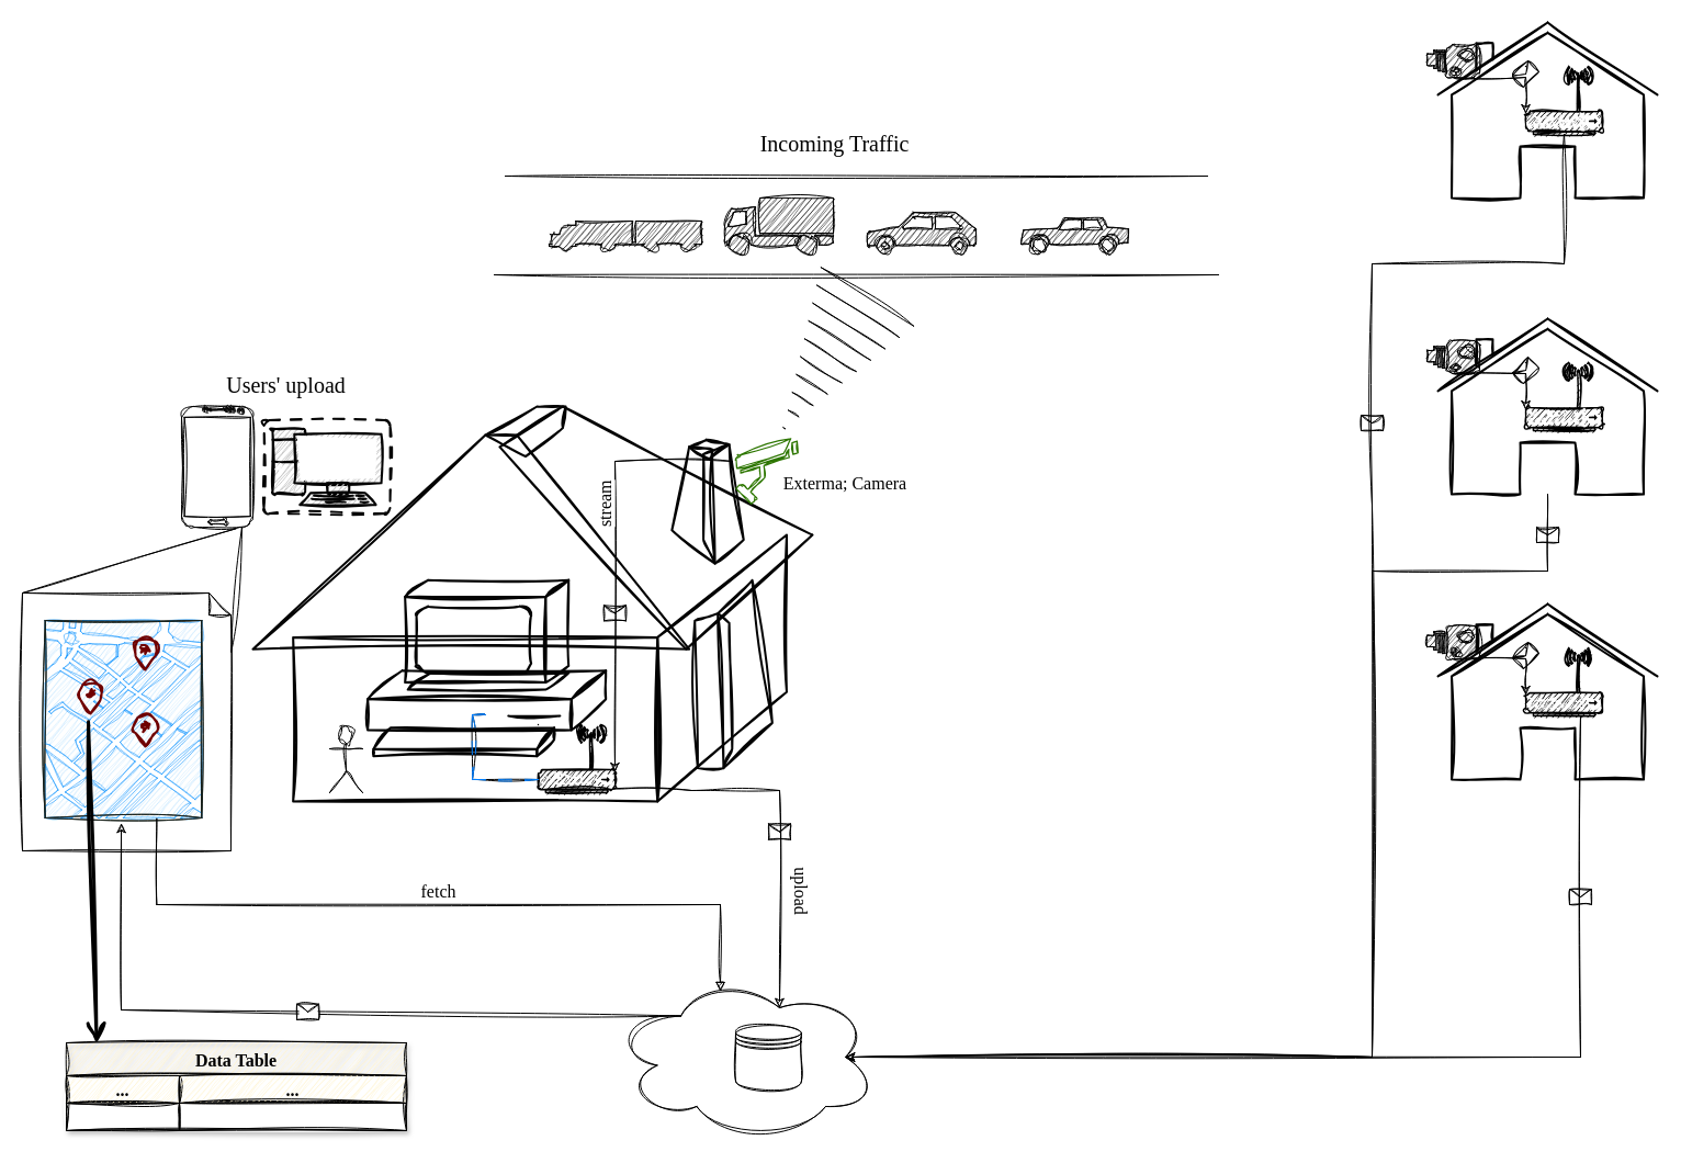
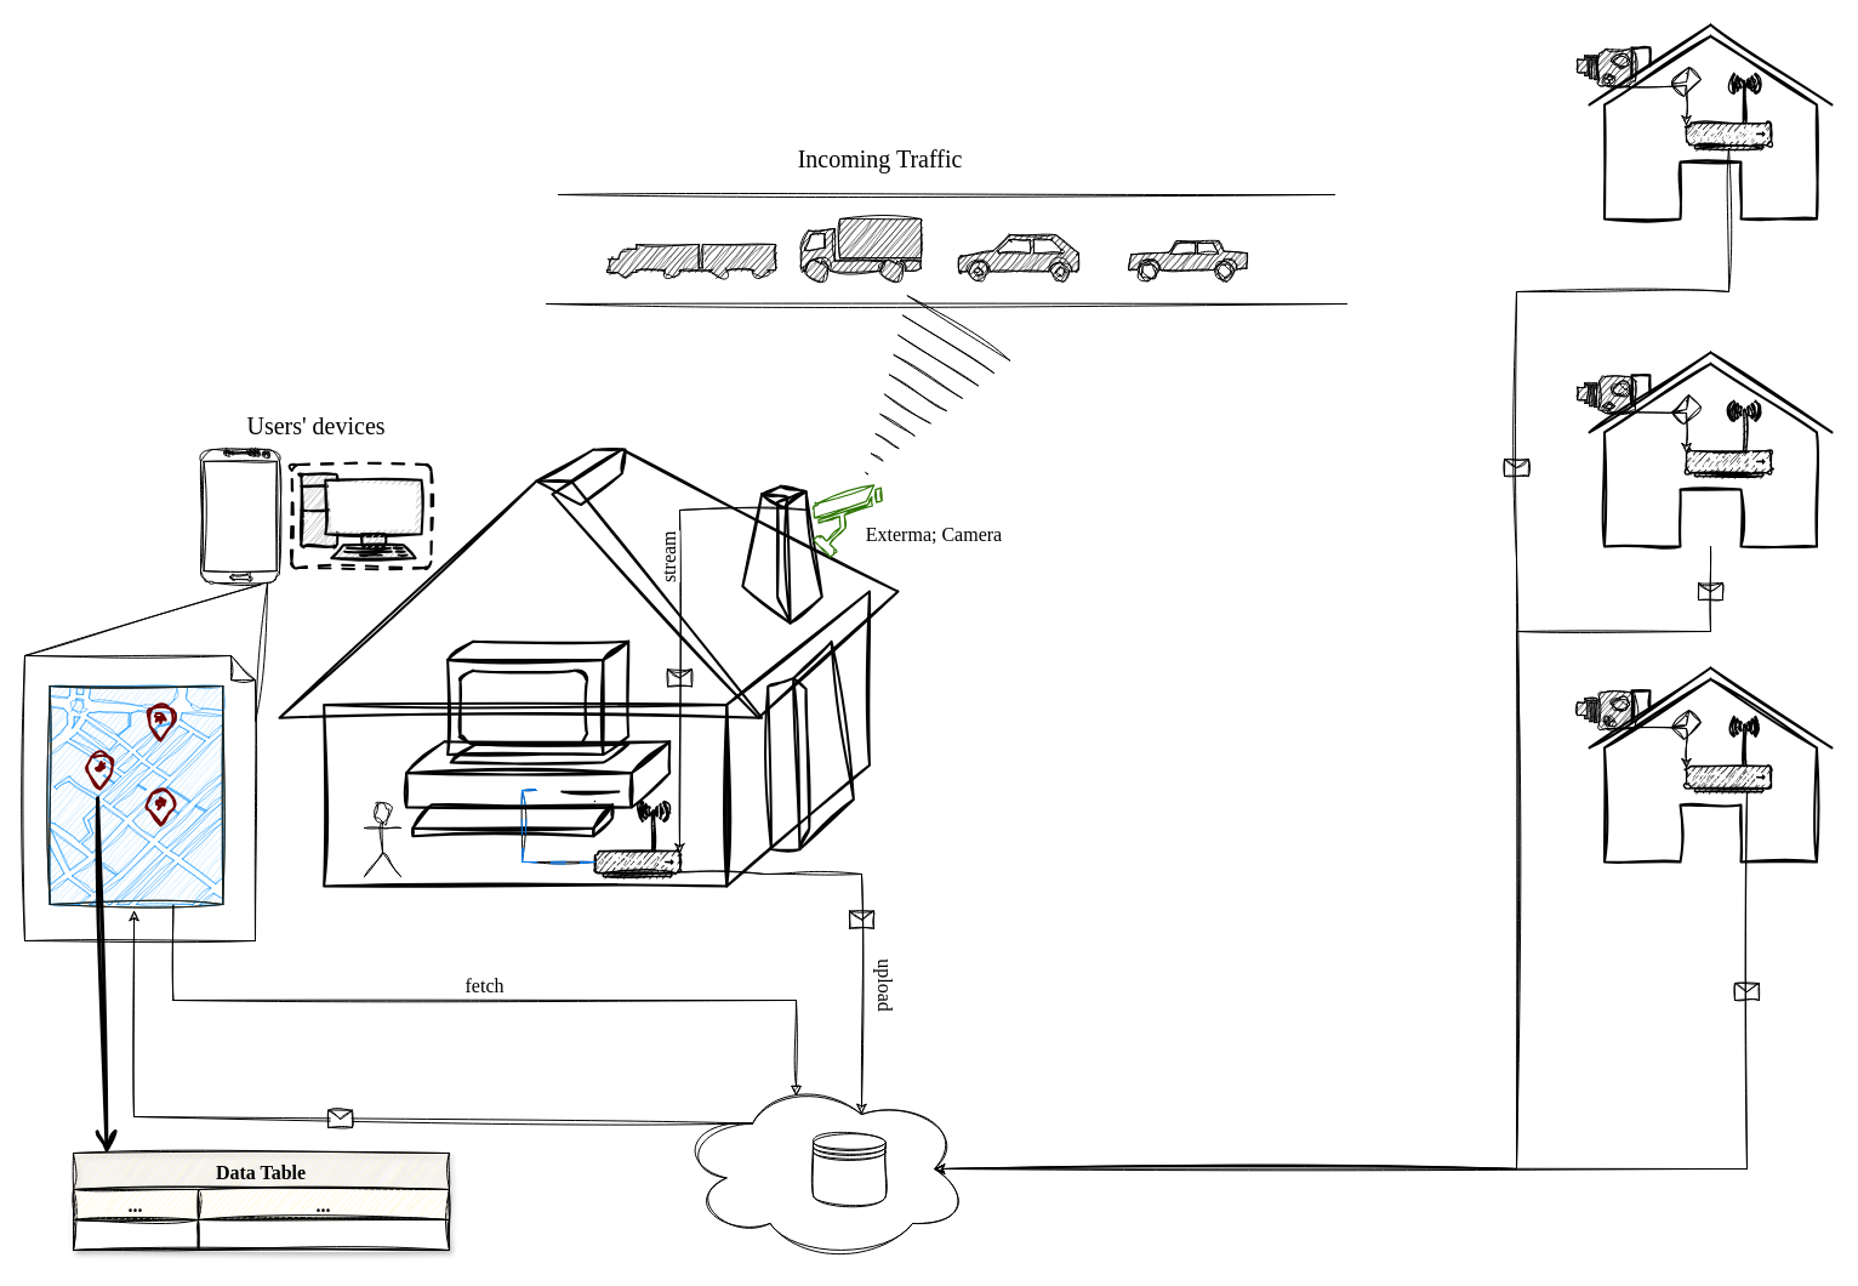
- <mxCell id="45" value="Incoming Traffic" style="text;html=1;align=center;verticalAlign=middle;resizable=0;points=[];autosize=1;strokeColor=none;fillColor=none;fontSize=20;fontFamily=Architects Daughter;" vertex="1" parent="1"><mxGeometry x="670" y="110" width="180" height="40" as="geometry" /></mxCell>
+ <mxCell id="45" value="Incoming Traffic" style="text;html=1;align=center;verticalAlign=middle;resizable=0;points=[];autosize=1;strokeColor=none;fillColor=none;fontSize=20;fontFamily=Architects Daughter;" vertex="1" parent="1"><mxGeometry x="635" y="110" width="180" height="40" as="geometry" /></mxCell>
- <mxCell id="44" value="Users' upload" style="text;html=1;align=center;verticalAlign=middle;resizable=0;points=[];autosize=1;strokeColor=none;fillColor=none;fontSize=20;fontFamily=Architects Daughter;" vertex="1" parent="1"><mxGeometry x="180" y="330" width="160" height="40" as="geometry" /></mxCell>
+ <mxCell id="44" value="Users' devices" style="text;html=1;align=center;verticalAlign=middle;resizable=0;points=[];autosize=1;strokeColor=none;fillColor=none;fontSize=20;fontFamily=Architects Daughter;" vertex="1" parent="1"><mxGeometry x="180" y="330" width="160" height="40" as="geometry" /></mxCell>
